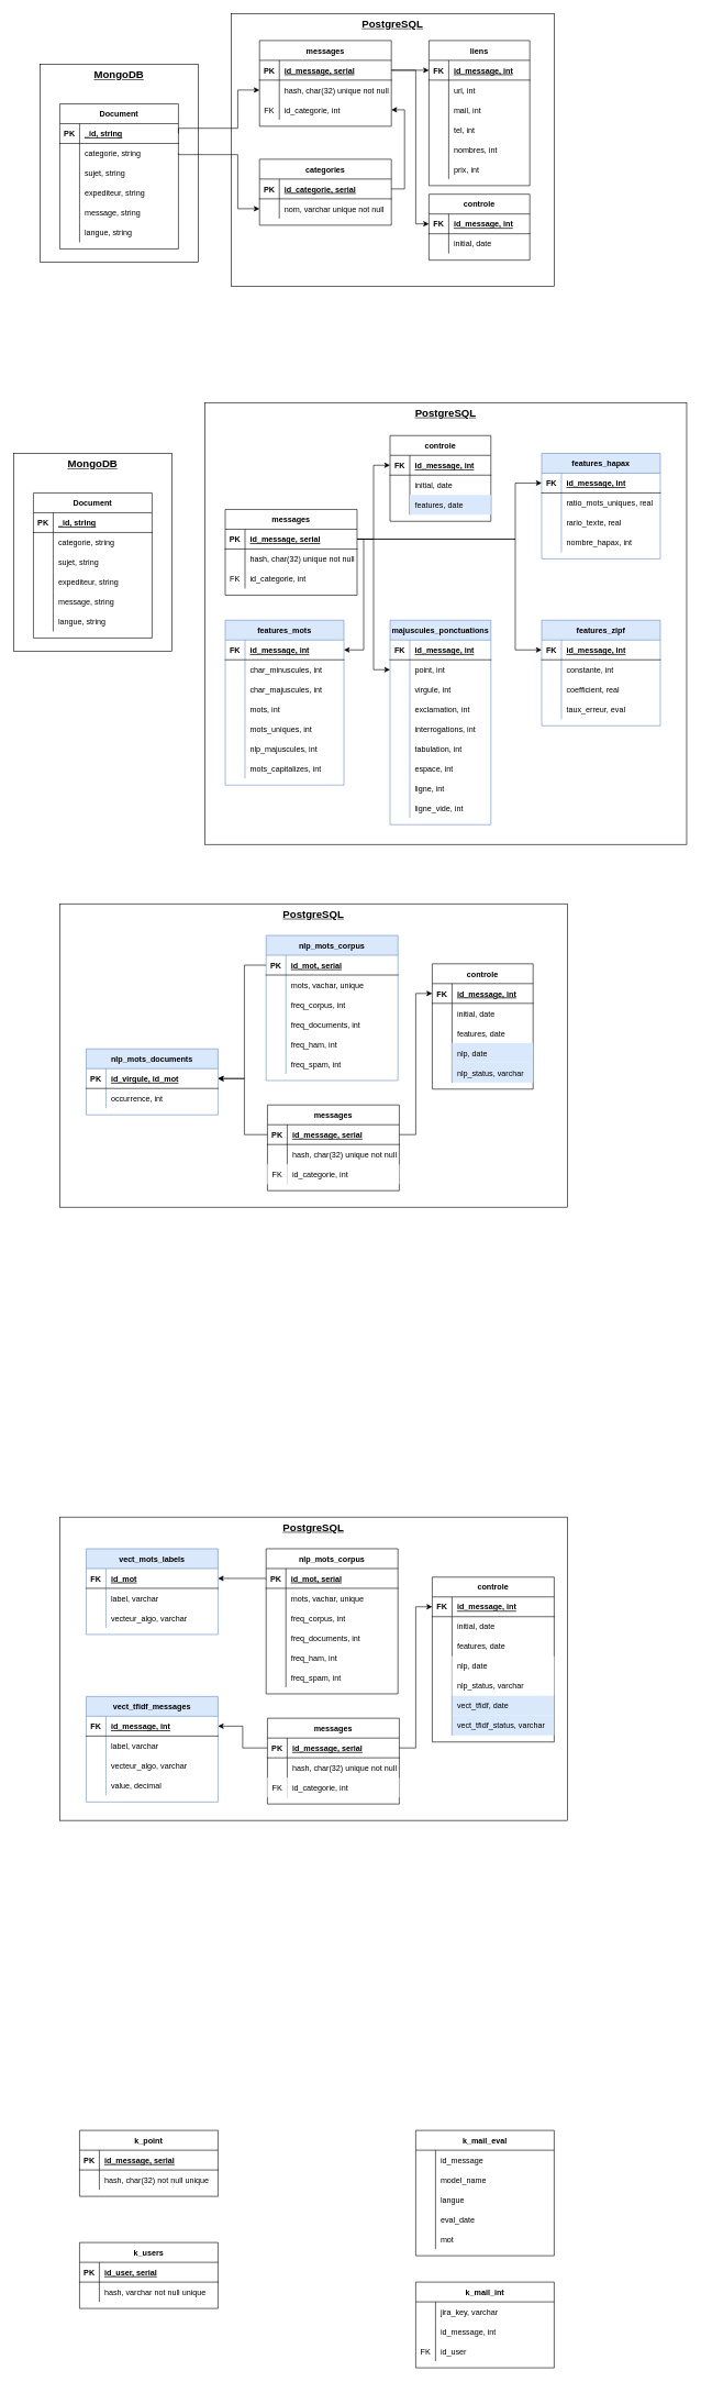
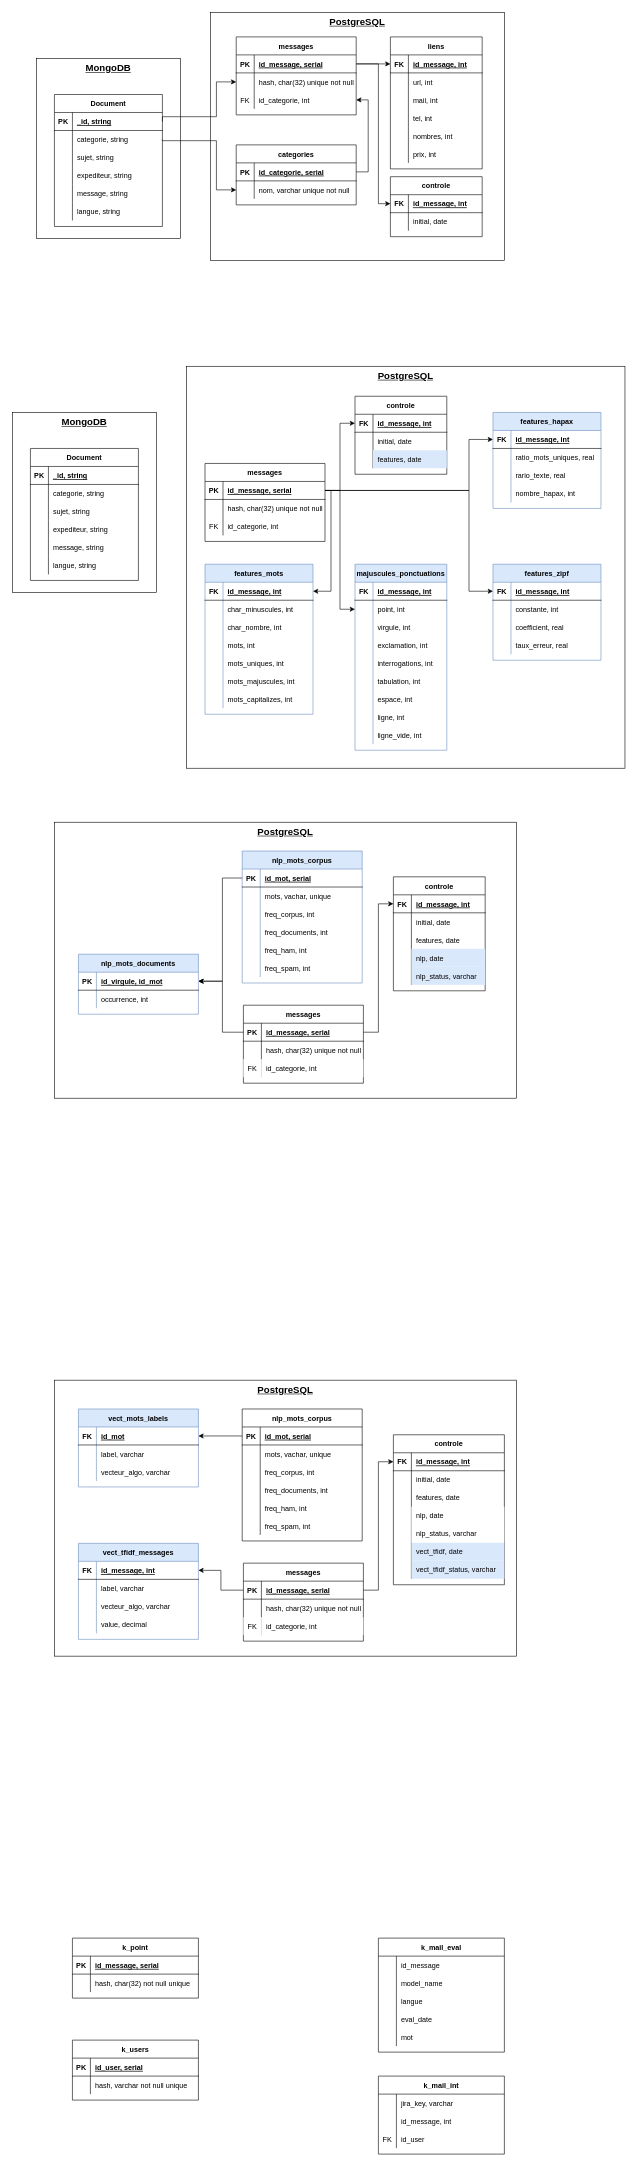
- <mxCell id="136" value="char_majuscules, int" style="shape=partialRectangle;connectable=0;fillColor=none;top=0;left=0;bottom=0;right=0;align=left;spacingLeft=6;overflow=hidden;fontColor=#000000;" parent="134" vertex="1"><mxGeometry x="30" width="150" height="30" as="geometry"><mxRectangle width="150" height="30" as="alternateBounds" /></mxGeometry></mxCell>
+ <mxCell id="136" value="char_nombre, int" style="shape=partialRectangle;connectable=0;fillColor=none;top=0;left=0;bottom=0;right=0;align=left;spacingLeft=6;overflow=hidden;fontColor=#000000;" parent="134" vertex="1"><mxGeometry x="30" width="150" height="30" as="geometry"><mxRectangle width="150" height="30" as="alternateBounds" /></mxGeometry></mxCell>
- <mxCell id="189" value="taux_erreur, eval" style="shape=partialRectangle;connectable=0;fillColor=none;top=0;left=0;bottom=0;right=0;align=left;spacingLeft=6;overflow=hidden;fontColor=#000000;" parent="187" vertex="1"><mxGeometry x="30" width="150" height="30" as="geometry"><mxRectangle width="150" height="30" as="alternateBounds" /></mxGeometry></mxCell>
+ <mxCell id="189" value="taux_erreur, real" style="shape=partialRectangle;connectable=0;fillColor=none;top=0;left=0;bottom=0;right=0;align=left;spacingLeft=6;overflow=hidden;fontColor=#000000;" parent="187" vertex="1"><mxGeometry x="30" width="150" height="30" as="geometry"><mxRectangle width="150" height="30" as="alternateBounds" /></mxGeometry></mxCell>
- <mxCell id="145" value="nlp_majuscules, int" style="shape=partialRectangle;connectable=0;fillColor=none;top=0;left=0;bottom=0;right=0;align=left;spacingLeft=6;overflow=hidden;fontColor=#000000;" parent="143" vertex="1"><mxGeometry x="30" width="150" height="30" as="geometry"><mxRectangle width="150" height="30" as="alternateBounds" /></mxGeometry></mxCell>
+ <mxCell id="145" value="mots_majuscules, int" style="shape=partialRectangle;connectable=0;fillColor=none;top=0;left=0;bottom=0;right=0;align=left;spacingLeft=6;overflow=hidden;fontColor=#000000;" parent="143" vertex="1"><mxGeometry x="30" width="150" height="30" as="geometry"><mxRectangle width="150" height="30" as="alternateBounds" /></mxGeometry></mxCell>
